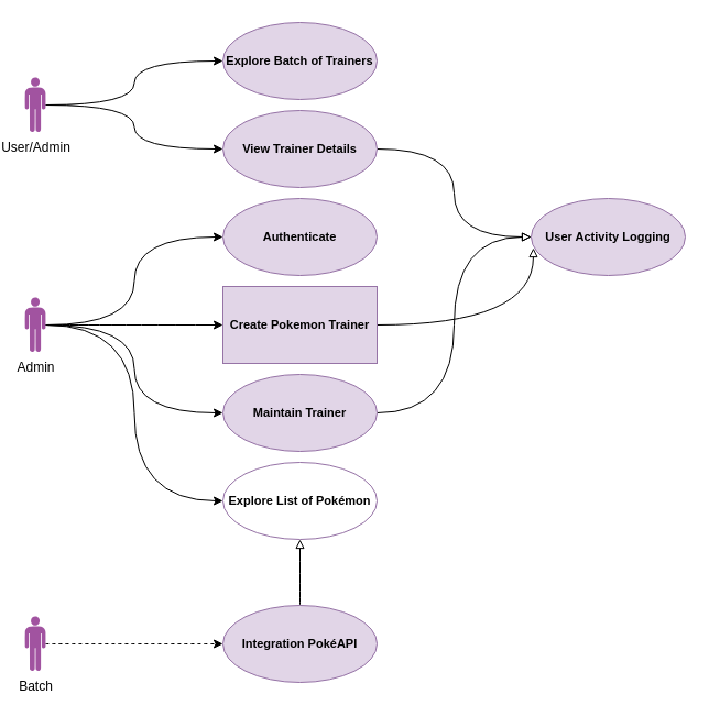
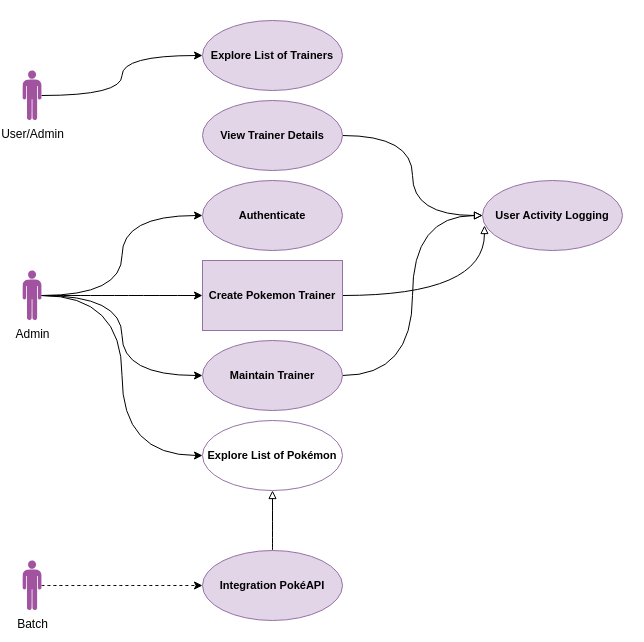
- <mxCell id="18" value="&lt;font size=&quot;1&quot;&gt;&lt;strong style=&quot;font-size: 11px;&quot;&gt;Explore Batch of Trainers&lt;/strong&gt;&lt;/font&gt;" style="ellipse;whiteSpace=wrap;html=1;fillColor=#e1d5e7;strokeColor=#9673a6;" parent="1" vertex="1"><mxGeometry x="200" y="20" width="140" height="70" as="geometry" /></mxCell>
+ <mxCell id="18" value="&lt;font size=&quot;1&quot;&gt;&lt;strong style=&quot;font-size: 11px;&quot;&gt;Explore List of Trainers&lt;/strong&gt;&lt;/font&gt;" style="ellipse;whiteSpace=wrap;html=1;fillColor=#e1d5e7;strokeColor=#9673a6;" parent="1" vertex="1"><mxGeometry x="200" y="20" width="140" height="70" as="geometry" /></mxCell>
- <mxCell id="3" style="edgeStyle=orthogonalEdgeStyle;orthogonalLoop=1;jettySize=auto;html=1;entryX=0;entryY=0.5;entryDx=0;entryDy=0;curved=1;strokeColor=default;" parent="1" source="4" target="17" edge="1"><mxGeometry relative="1" as="geometry" /></mxCell>
